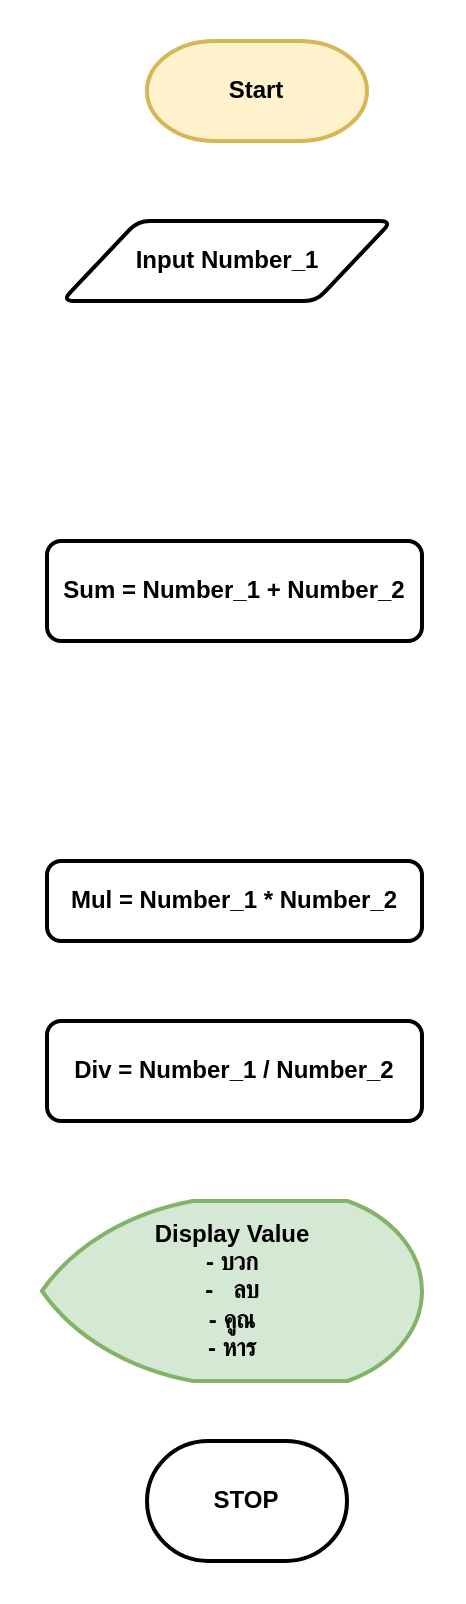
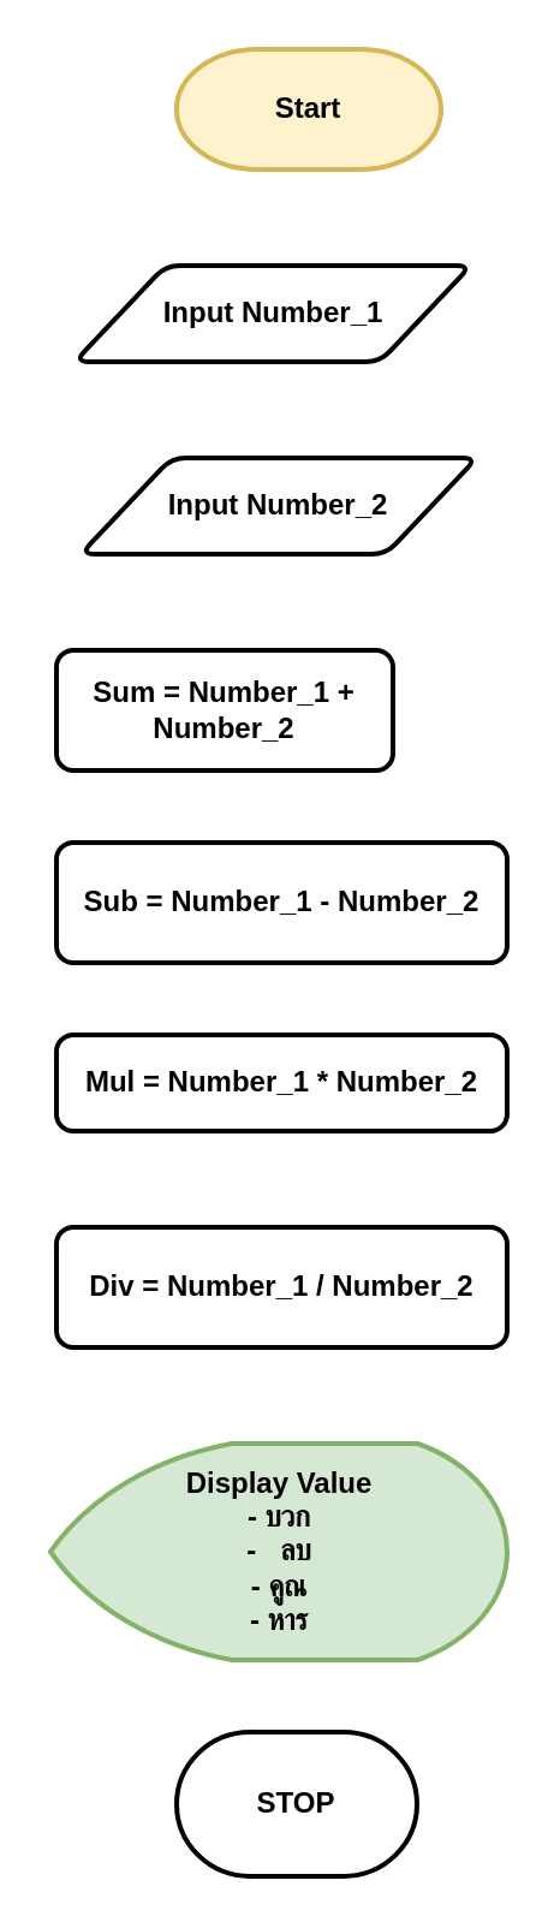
+ <mxCell id="4" value="Input Number_2" style="shape=parallelogram;html=1;strokeWidth=2;perimeter=parallelogramPerimeter;whiteSpace=wrap;rounded=1;arcSize=12;size=0.23;fontStyle=1" vertex="1" parent="1"><mxGeometry x="33" y="190" width="165" height="40" as="geometry" /></mxCell>
- <mxCell id="5" value="Sum = Number_1 + Number_2" style="rounded=1;whiteSpace=wrap;html=1;absoluteArcSize=1;arcSize=14;strokeWidth=2;fontStyle=1" vertex="1" parent="1"><mxGeometry x="23" y="270" width="187.5" height="50" as="geometry" /></mxCell>
+ <mxCell id="5" value="Sum = Number_1 + Number_2" style="rounded=1;whiteSpace=wrap;html=1;absoluteArcSize=1;arcSize=14;strokeWidth=2;fontStyle=1" vertex="1" parent="1"><mxGeometry x="23" y="270" width="140" height="50" as="geometry" /></mxCell>
+ <mxCell id="6" value="Sub = Number_1 - Number_2" style="rounded=1;whiteSpace=wrap;html=1;absoluteArcSize=1;arcSize=14;strokeWidth=2;fontStyle=1" vertex="1" parent="1"><mxGeometry x="23" y="350" width="187.5" height="50" as="geometry" /></mxCell>
